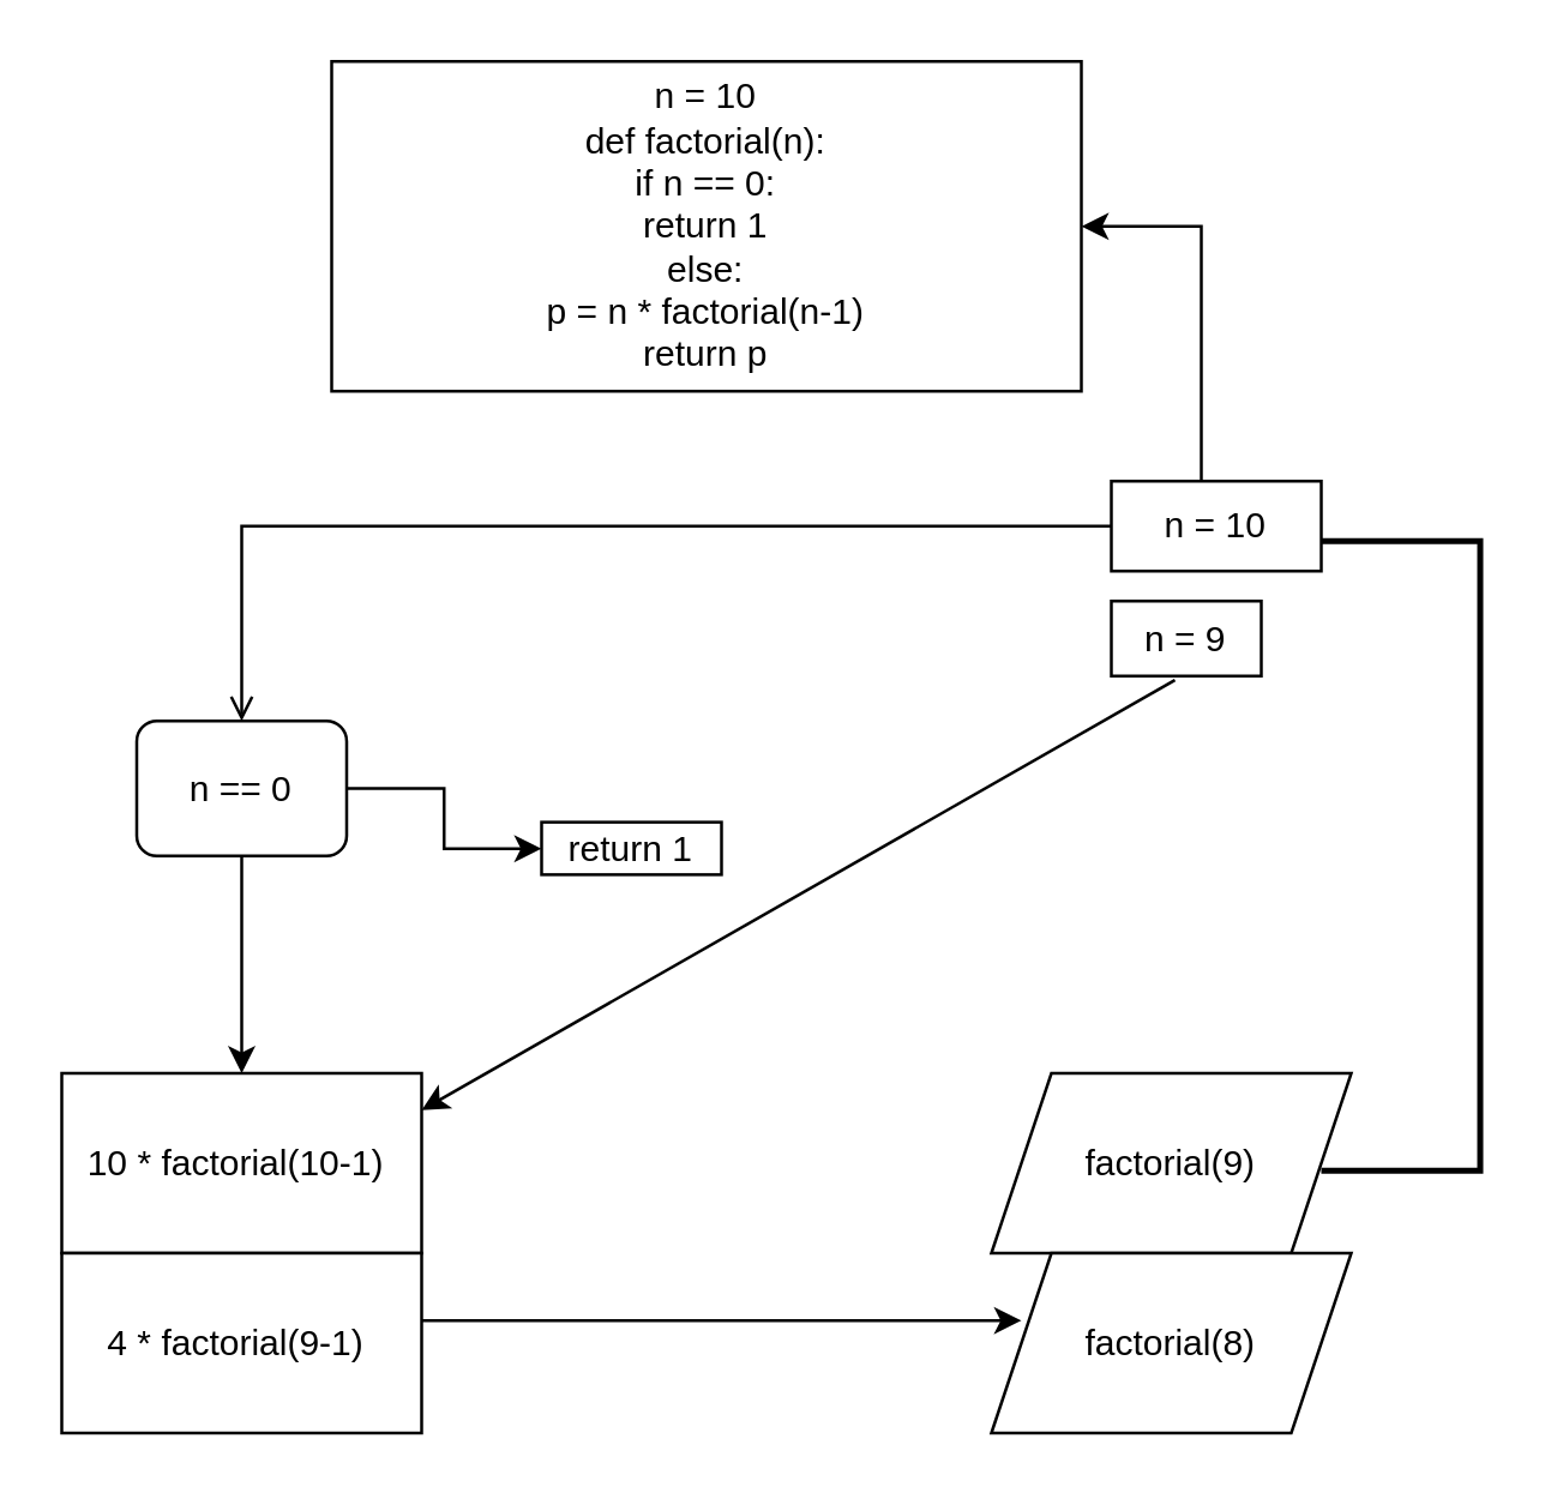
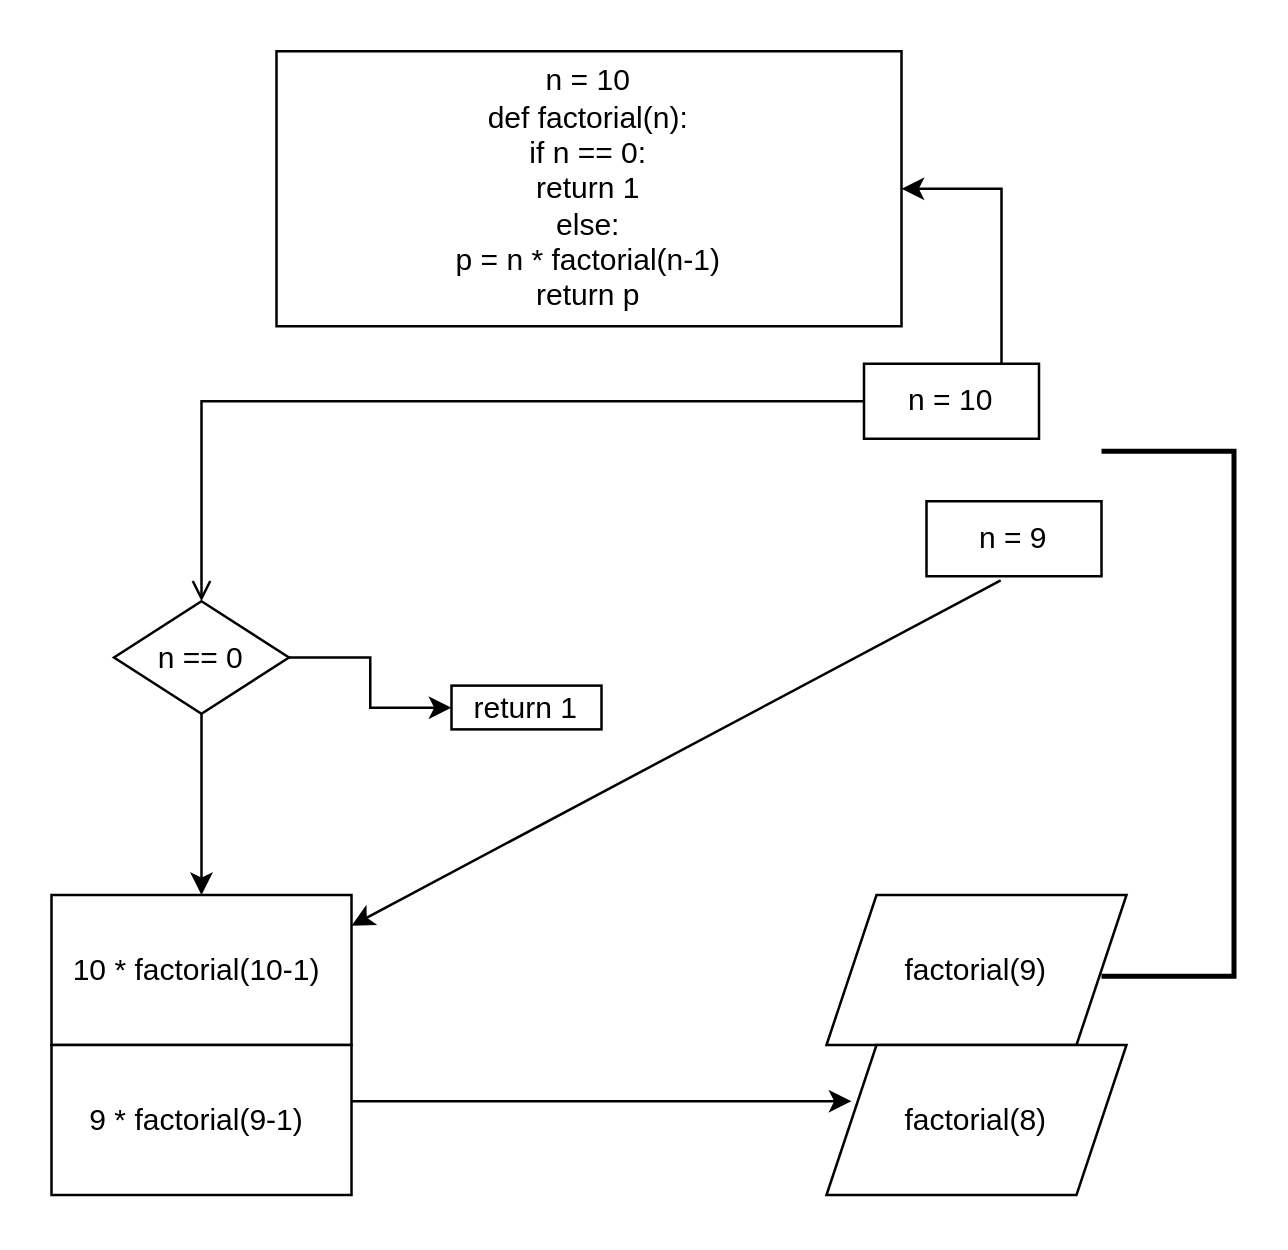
- <mxCell id="5" value="n = 10" style="rounded=0;whiteSpace=wrap;html=1;" vertex="1" parent="1"><mxGeometry x="370" y="160" width="70" height="30" as="geometry" /></mxCell>
+ <mxCell id="5" value="n = 10" style="rounded=0;whiteSpace=wrap;html=1;" vertex="1" parent="1"><mxGeometry x="345" y="145" width="70" height="30" as="geometry" /></mxCell>
- <mxCell id="13" value="n = 9" style="rounded=0;whiteSpace=wrap;html=1;" vertex="1" parent="1"><mxGeometry x="370" y="200" width="50" height="25" as="geometry" /></mxCell>
+ <mxCell id="13" value="n = 9" style="rounded=0;whiteSpace=wrap;html=1;" vertex="1" parent="1"><mxGeometry x="370" y="200" width="70" height="30" as="geometry" /></mxCell>
- <mxCell id="8" value="n == 0" style="whiteSpace=wrap;html=1;rounded=1;" vertex="1" parent="1"><mxGeometry x="45" y="240" width="70" height="45" as="geometry" /></mxCell>
+ <mxCell id="8" value="n == 0" style="rhombus;whiteSpace=wrap;html=1;rounded=0;" vertex="1" parent="1"><mxGeometry x="45" y="240" width="70" height="45" as="geometry" /></mxCell>
- <mxCell id="15" value="4 * factorial(9-1)&amp;nbsp;" style="whiteSpace=wrap;html=1;rounded=0;" vertex="1" parent="1"><mxGeometry x="20" y="417.5" width="120" height="60" as="geometry" /></mxCell>
+ <mxCell id="15" value="9 * factorial(9-1)&amp;nbsp;" style="whiteSpace=wrap;html=1;rounded=0;" vertex="1" parent="1"><mxGeometry x="20" y="417.5" width="120" height="60" as="geometry" /></mxCell>
